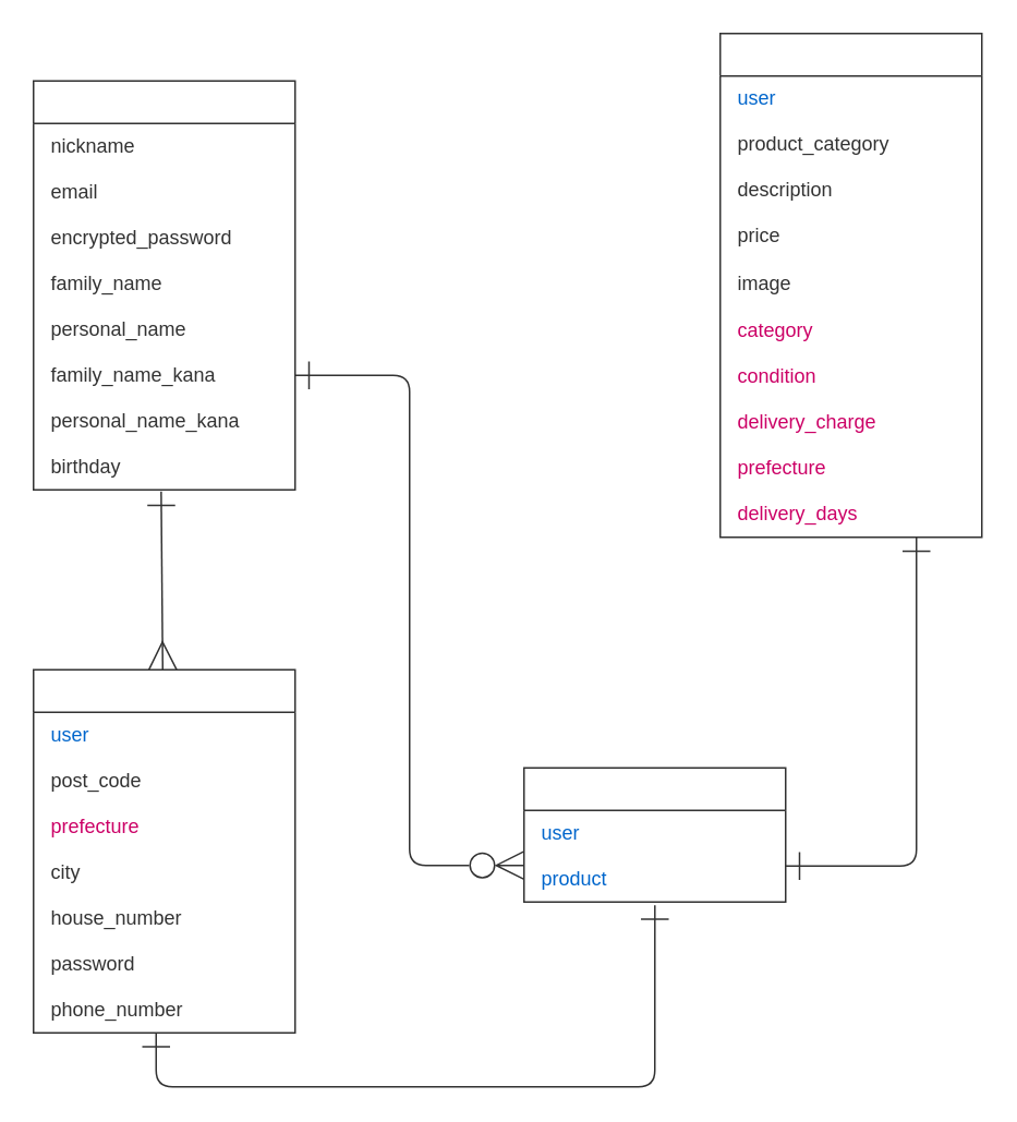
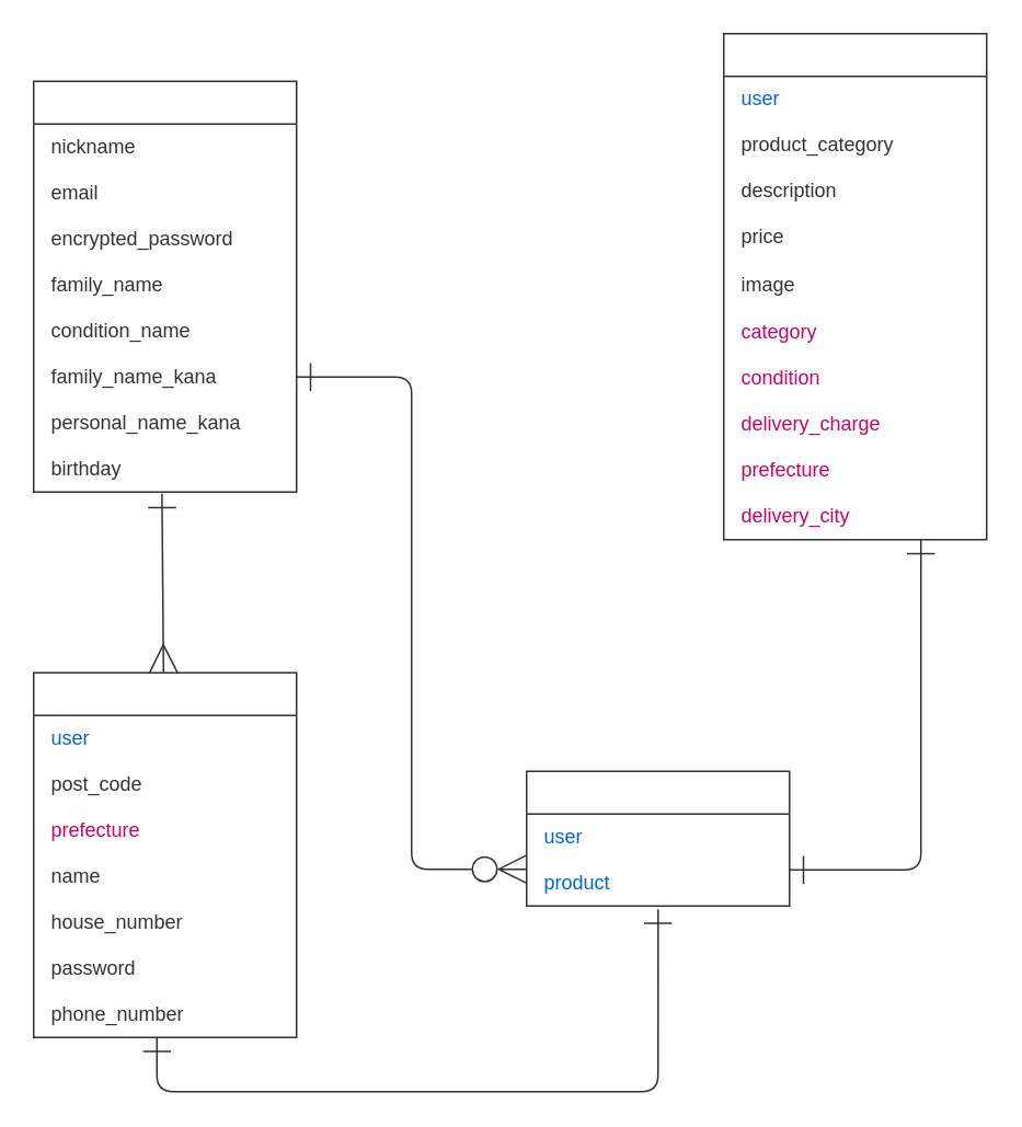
- <mxCell id="7" value="personal_name" style="text;html=1;resizable=0;autosize=1;align=left;verticalAlign=middle;points=[];fillColor=none;strokeColor=none;rounded=0;shadow=0;fontSize=12;spacingLeft=6;spacing=5;fontColor=#333333;" vertex="1" parent="2"><mxGeometry y="138" width="160" height="28" as="geometry" /></mxCell>
+ <mxCell id="7" value="condition_name" style="text;html=1;resizable=0;autosize=1;align=left;verticalAlign=middle;points=[];fillColor=none;strokeColor=none;rounded=0;shadow=0;fontSize=12;spacingLeft=6;spacing=5;fontColor=#333333;" vertex="1" parent="2"><mxGeometry y="138" width="160" height="28" as="geometry" /></mxCell>
- <mxCell id="21" value="delivery_days" style="text;html=1;resizable=0;autosize=1;align=left;verticalAlign=middle;points=[];fillColor=none;strokeColor=none;rounded=0;shadow=0;fontSize=12;spacingLeft=6;spacing=5;fontColor=#CC0066;labelBackgroundColor=none;" vertex="1" parent="11"><mxGeometry y="280" width="160" height="28" as="geometry" /></mxCell>
+ <mxCell id="21" value="delivery_city" style="text;html=1;resizable=0;autosize=1;align=left;verticalAlign=middle;points=[];fillColor=none;strokeColor=none;rounded=0;shadow=0;fontSize=12;spacingLeft=6;spacing=5;fontColor=#CC0066;labelBackgroundColor=none;" vertex="1" parent="11"><mxGeometry y="280" width="160" height="28" as="geometry" /></mxCell>
- <mxCell id="27" value="&lt;font&gt;city&lt;/font&gt;" style="text;html=1;resizable=0;autosize=1;align=left;verticalAlign=middle;points=[];fillColor=none;strokeColor=none;rounded=0;shadow=0;fontSize=12;spacingLeft=6;spacing=5;fontColor=#333333;" vertex="1" parent="23"><mxGeometry y="110" width="160" height="28" as="geometry" /></mxCell>
+ <mxCell id="27" value="&lt;font&gt;name&lt;/font&gt;" style="text;html=1;resizable=0;autosize=1;align=left;verticalAlign=middle;points=[];fillColor=none;strokeColor=none;rounded=0;shadow=0;fontSize=12;spacingLeft=6;spacing=5;fontColor=#333333;" vertex="1" parent="23"><mxGeometry y="110" width="160" height="28" as="geometry" /></mxCell>
